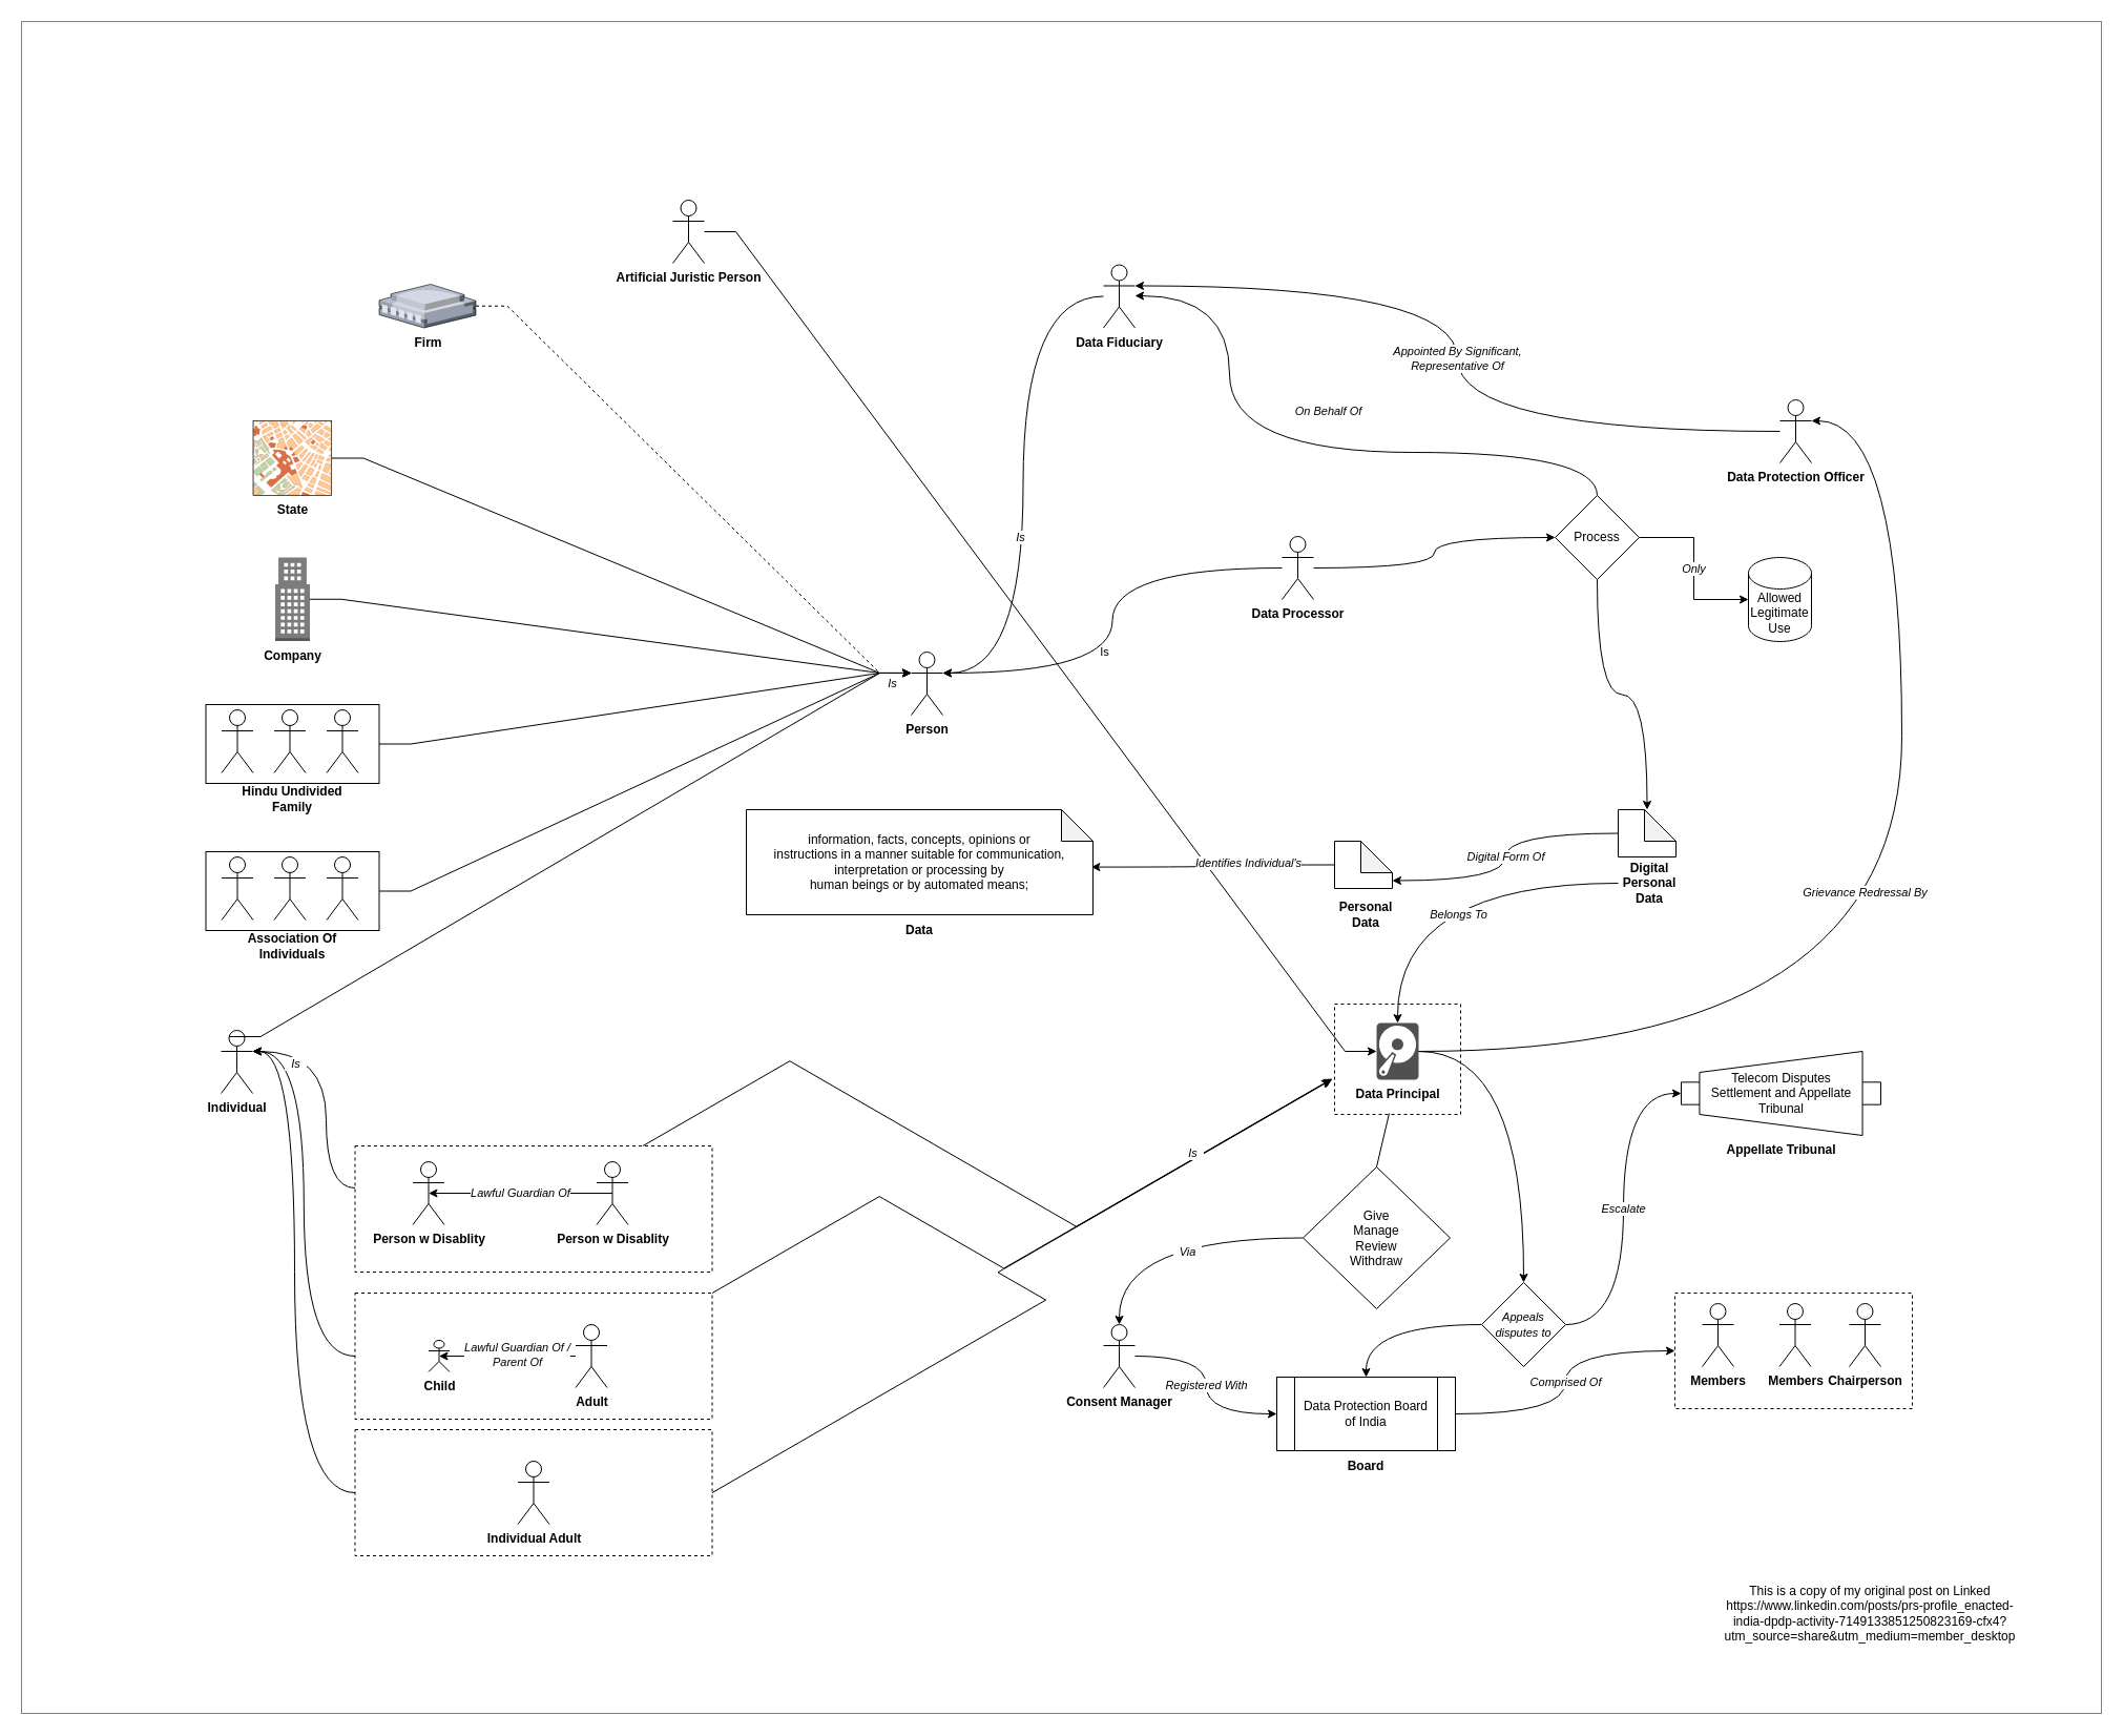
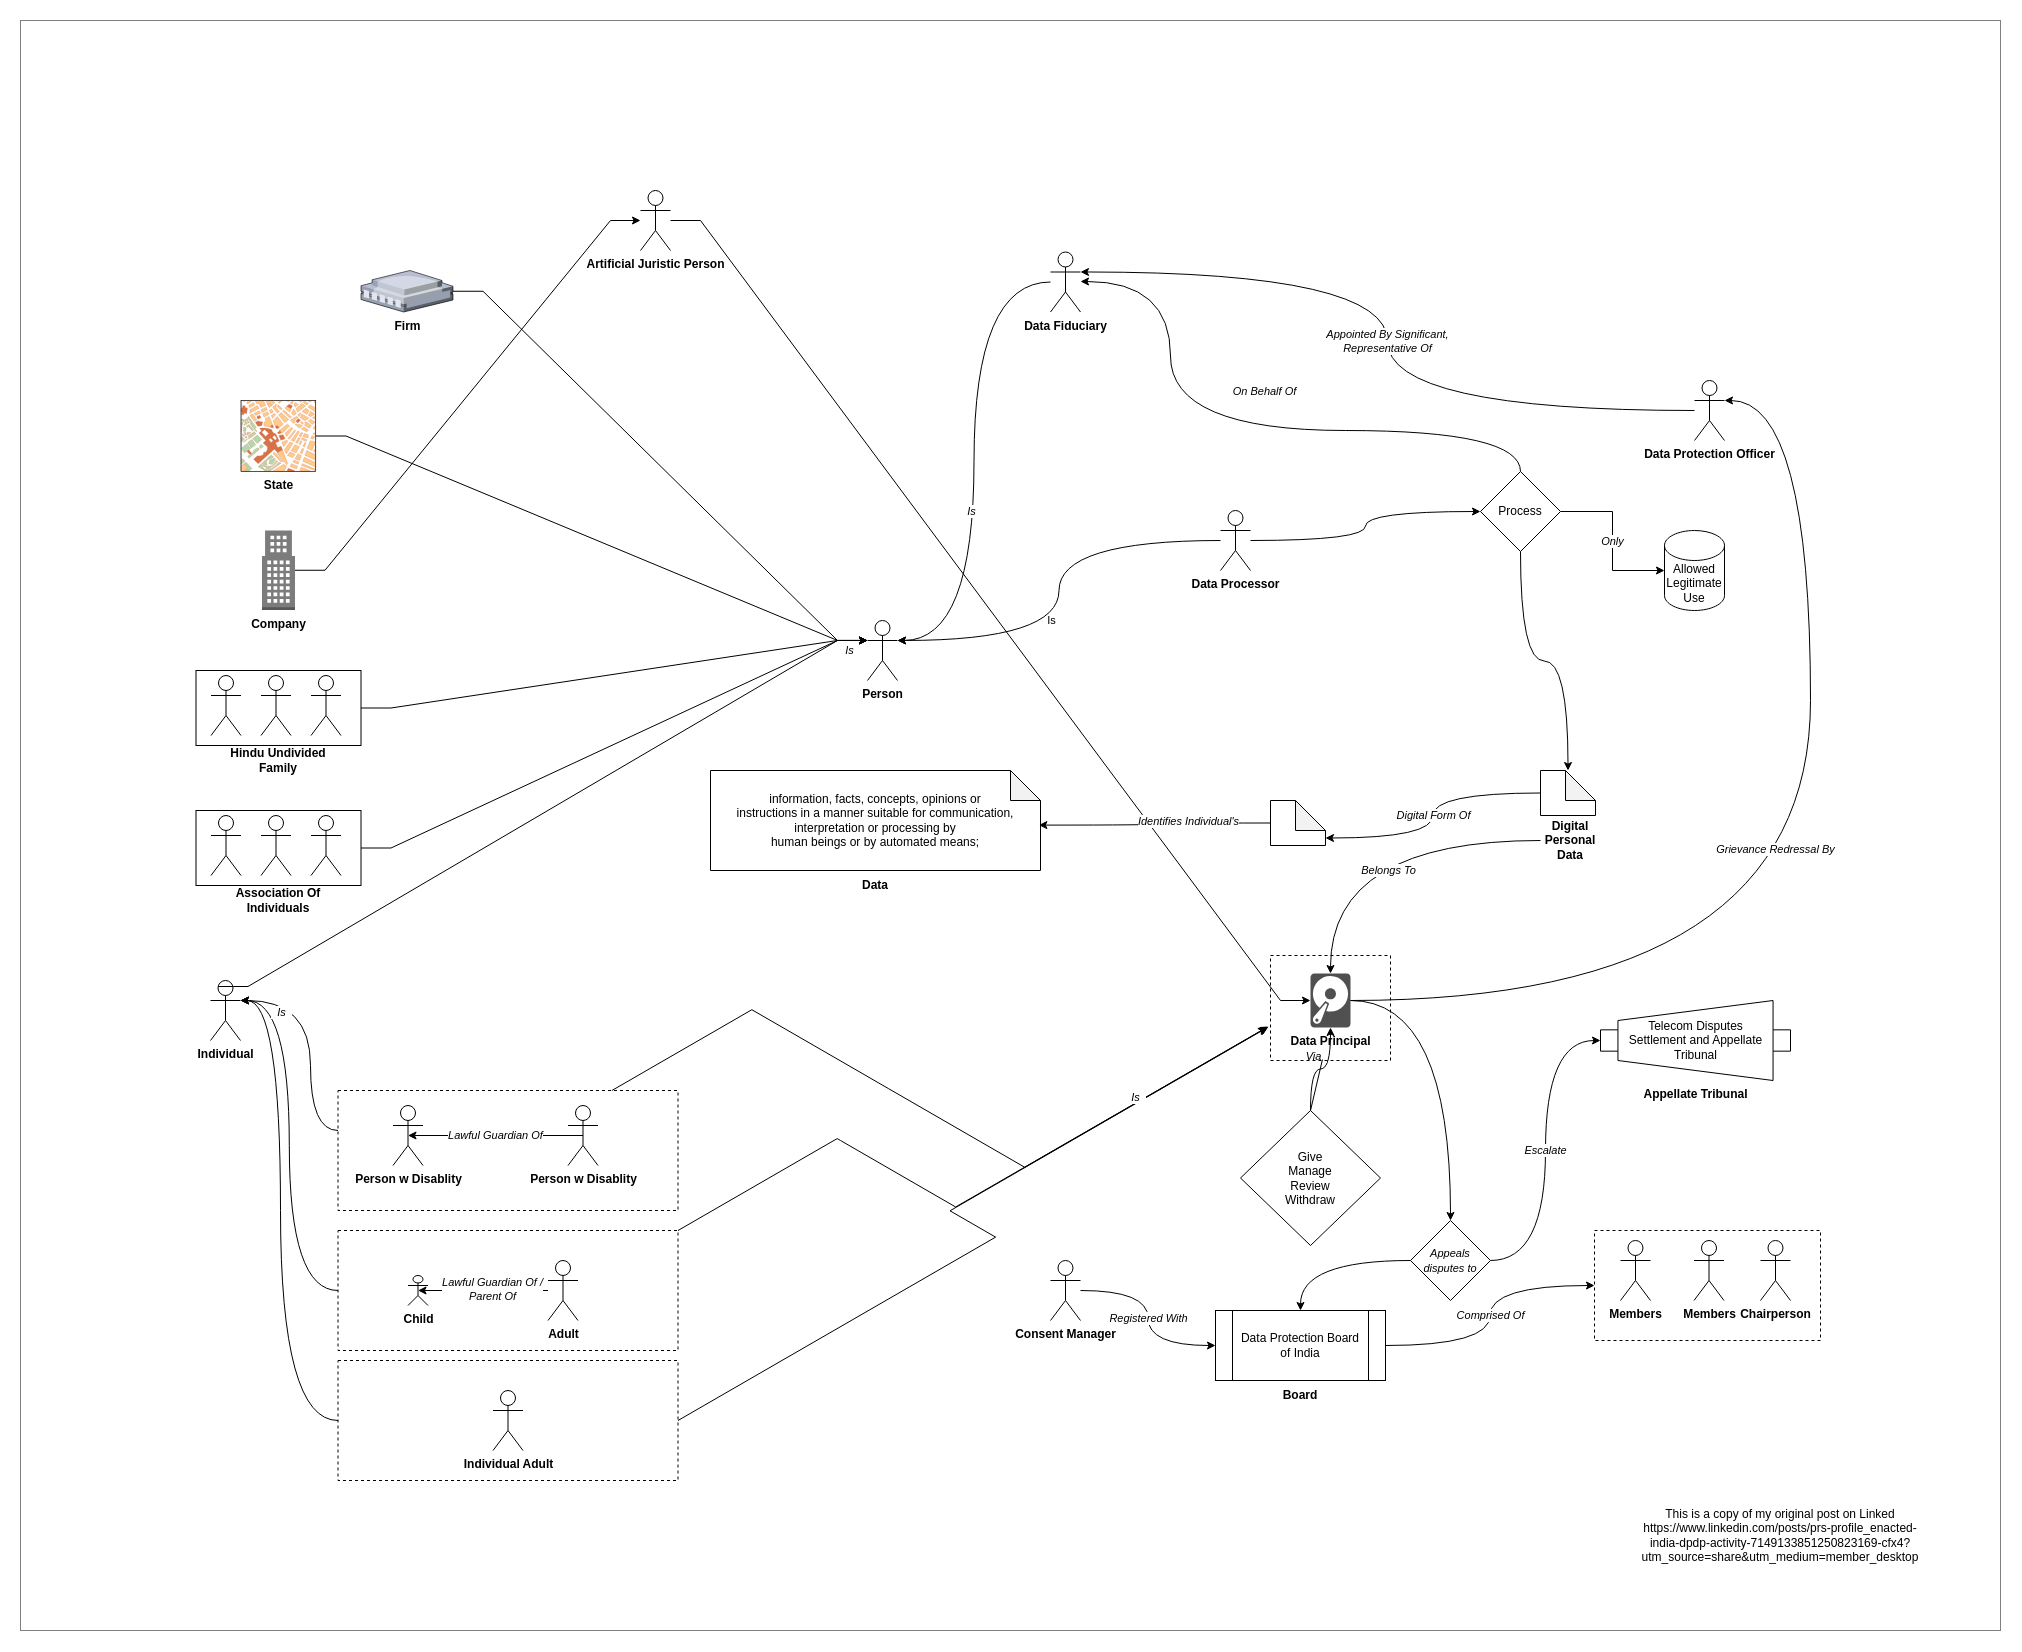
- <mxCell id="60" style="edgeStyle=entityRelationEdgeStyle;rounded=0;orthogonalLoop=1;jettySize=auto;html=1;entryX=0;entryY=0.333;entryDx=0;entryDy=0;entryPerimeter=0;dashed=1;" parent="2" source="59" target="48" edge="1"><mxGeometry relative="1" as="geometry" /></mxCell>
+ <mxCell id="60" style="edgeStyle=entityRelationEdgeStyle;rounded=0;orthogonalLoop=1;jettySize=auto;html=1;entryX=0;entryY=0.333;entryDx=0;entryDy=0;entryPerimeter=0;" parent="2" source="59" target="48" edge="1"><mxGeometry relative="1" as="geometry" /></mxCell>
- <mxCell id="56" style="edgeStyle=entityRelationEdgeStyle;rounded=0;orthogonalLoop=1;jettySize=auto;html=1;entryX=0;entryY=0.333;entryDx=0;entryDy=0;entryPerimeter=0;" parent="2" source="57" target="48" edge="1"><mxGeometry relative="1" as="geometry"><mxPoint x="730" y="620" as="targetPoint" /></mxGeometry></mxCell>
+ <mxCell id="56" style="edgeStyle=entityRelationEdgeStyle;rounded=0;orthogonalLoop=1;jettySize=auto;html=1;" parent="2" source="57" target="70" edge="1"><mxGeometry relative="1" as="geometry"><mxPoint x="730" y="620" as="targetPoint" /></mxGeometry></mxCell>
- <mxCell id="39" value="&lt;b&gt;Personal Data&lt;/b&gt;" style="text;html=1;strokeColor=none;fillColor=none;align=center;verticalAlign=middle;whiteSpace=wrap;rounded=0;" parent="37" vertex="1"><mxGeometry y="55" width="60" height="30" as="geometry" /></mxCell>
- <mxCell id="71" value="&lt;i&gt;&amp;nbsp; Via&amp;nbsp;&amp;nbsp;&lt;/i&gt;" style="edgeStyle=orthogonalEdgeStyle;rounded=0;orthogonalLoop=1;jettySize=auto;html=1;entryX=0.5;entryY=0;entryDx=0;entryDy=0;entryPerimeter=0;curved=1;" parent="2" source="72" target="14" edge="1"><mxGeometry x="-0.146" y="13" relative="1" as="geometry"><mxPoint as="offset" /></mxGeometry></mxCell>
+ <mxCell id="71" value="&lt;i&gt;&amp;nbsp; Via&amp;nbsp;&amp;nbsp;&lt;/i&gt;" style="edgeStyle=orthogonalEdgeStyle;rounded=0;orthogonalLoop=1;jettySize=auto;html=1;curved=1;" parent="2" source="72" target="99" edge="1"><mxGeometry x="-0.146" y="13" relative="1" as="geometry"><mxPoint as="offset" /></mxGeometry></mxCell>
